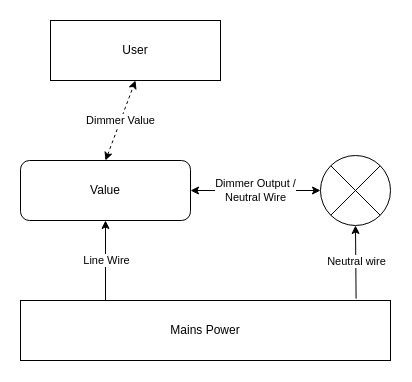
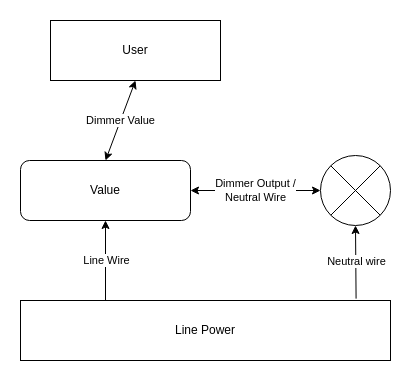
- <mxCell id="13" value="Dimmer Value" style="endArrow=classic;startArrow=classic;html=1;rounded=0;exitX=0.5;exitY=0;exitDx=0;exitDy=0;entryX=0.5;entryY=1;entryDx=0;entryDy=0;dashed=1;" edge="1" parent="1" source="4" target="2"><mxGeometry width="50" height="50" relative="1" as="geometry"><mxPoint x="100" y="140" as="sourcePoint" /><mxPoint x="150" y="90" as="targetPoint" /></mxGeometry></mxCell>
+ <mxCell id="13" value="Dimmer Value" style="endArrow=classic;startArrow=classic;html=1;rounded=0;exitX=0.5;exitY=0;exitDx=0;exitDy=0;entryX=0.5;entryY=1;entryDx=0;entryDy=0;" edge="1" parent="1" source="4" target="2"><mxGeometry width="50" height="50" relative="1" as="geometry"><mxPoint x="100" y="140" as="sourcePoint" /><mxPoint x="150" y="90" as="targetPoint" /></mxGeometry></mxCell>
- <mxCell id="3" value="Mains Power" style="rounded=0;whiteSpace=wrap;html=1;" vertex="1" parent="1"><mxGeometry x="20" y="300" width="370" height="60" as="geometry" /></mxCell>
+ <mxCell id="3" value="Line Power" style="rounded=0;whiteSpace=wrap;html=1;" vertex="1" parent="1"><mxGeometry x="20" y="300" width="370" height="60" as="geometry" /></mxCell>
